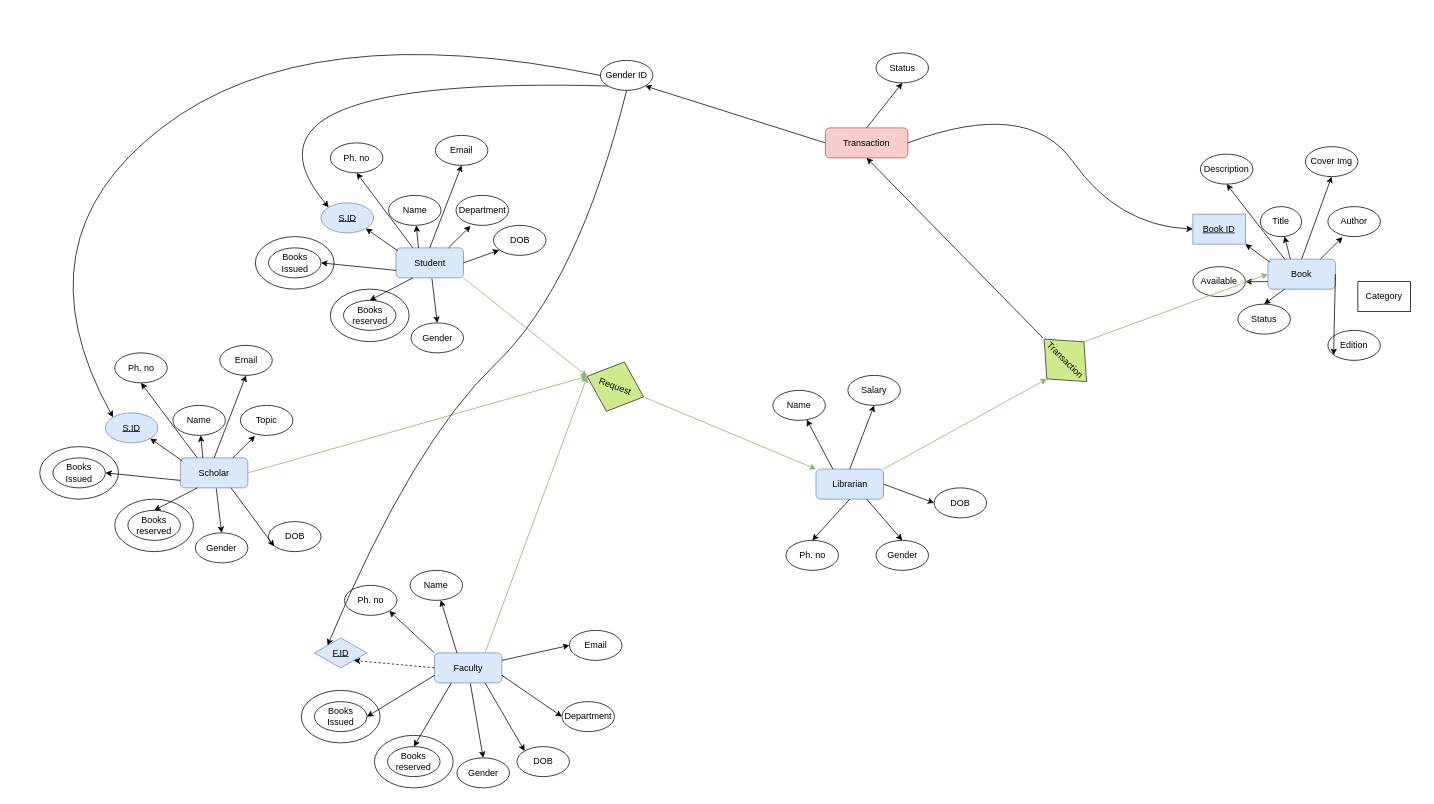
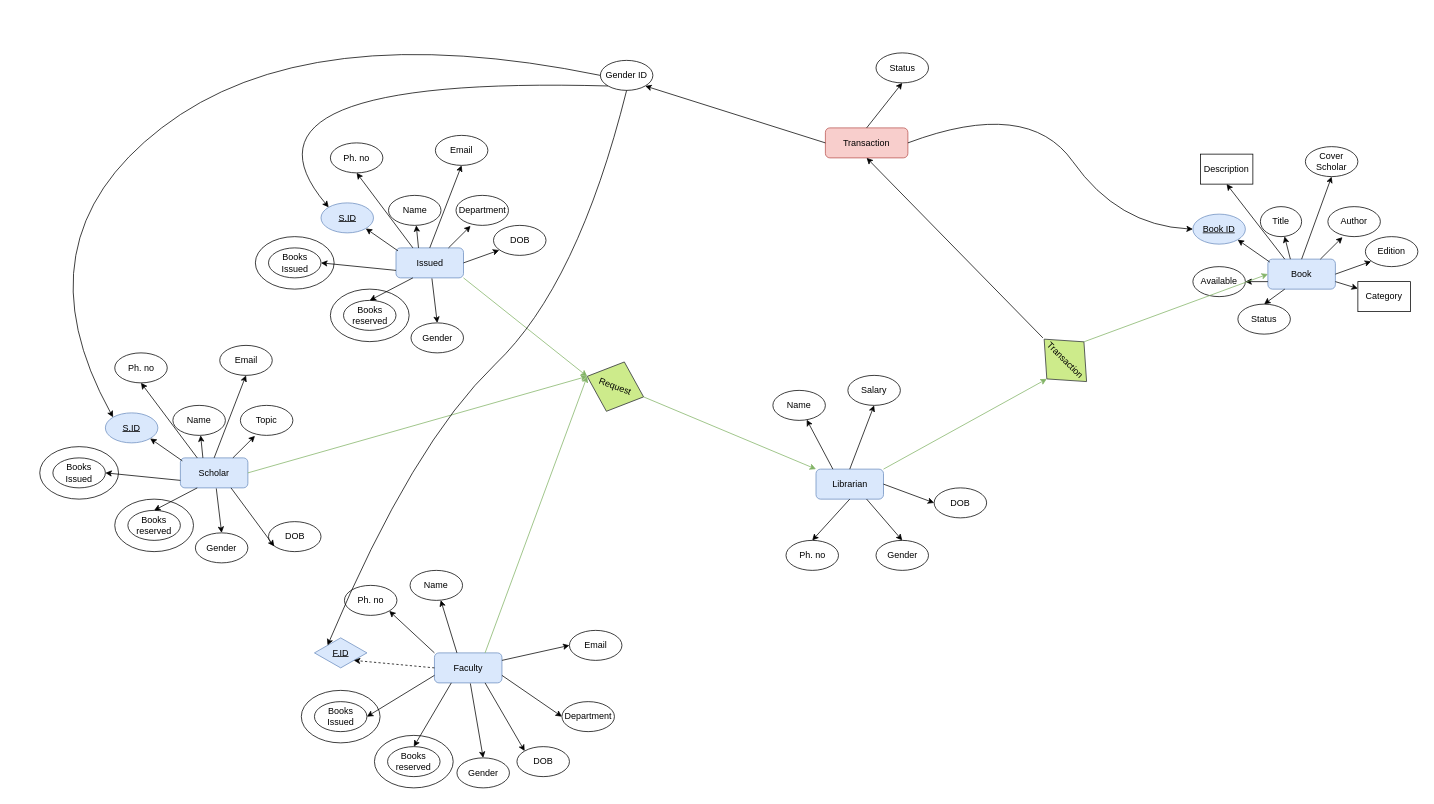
- <mxCell id="32" value="Cover Img" style="ellipse;whiteSpace=wrap;html=1;" vertex="1" parent="1"><mxGeometry x="1740" y="195" width="70" height="40" as="geometry" /></mxCell>
+ <mxCell id="32" value="Cover Scholar" style="ellipse;whiteSpace=wrap;html=1;" vertex="1" parent="1"><mxGeometry x="1740" y="195" width="70" height="40" as="geometry" /></mxCell>
- <mxCell id="33" value="Description" style="ellipse;whiteSpace=wrap;html=1;" vertex="1" parent="1"><mxGeometry x="1600" y="205" width="70" height="40" as="geometry" /></mxCell>
+ <mxCell id="33" value="Description" style="whiteSpace=wrap;html=1;rounded=0;" vertex="1" parent="1"><mxGeometry x="1600" y="205" width="70" height="40" as="geometry" /></mxCell>
- <mxCell id="5" value="&lt;u&gt;Book ID&lt;/u&gt;" style="whiteSpace=wrap;html=1;fillColor=#dae8fc;strokeColor=#6c8ebf;rounded=0;" vertex="1" parent="1"><mxGeometry x="1590" y="285" width="70" height="40" as="geometry" /></mxCell>
+ <mxCell id="5" value="&lt;u&gt;Book ID&lt;/u&gt;" style="ellipse;whiteSpace=wrap;html=1;fillColor=#dae8fc;strokeColor=#6c8ebf;" vertex="1" parent="1"><mxGeometry x="1590" y="285" width="70" height="40" as="geometry" /></mxCell>
- <mxCell id="17" value="Student" style="rounded=1;whiteSpace=wrap;html=1;fillColor=#dae8fc;strokeColor=#6c8ebf;" vertex="1" parent="1"><mxGeometry x="527.5" y="330" width="90" height="40" as="geometry" /></mxCell>
+ <mxCell id="17" value="Issued" style="rounded=1;whiteSpace=wrap;html=1;fillColor=#dae8fc;strokeColor=#6c8ebf;" vertex="1" parent="1"><mxGeometry x="527.5" y="330" width="90" height="40" as="geometry" /></mxCell>
+ <mxCell id="31" value="" style="endArrow=classic;html=1;exitX=1;exitY=0.75;exitDx=0;exitDy=0;" edge="1" parent="1" source="4" target="30"><mxGeometry width="50" height="50" relative="1" as="geometry"><mxPoint x="1780" y="375" as="sourcePoint" /><mxPoint x="1830" y="325" as="targetPoint" /></mxGeometry></mxCell>
- <mxCell id="9" value="Edition" style="ellipse;whiteSpace=wrap;html=1;" vertex="1" parent="1"><mxGeometry x="1770" y="440" width="70" height="40" as="geometry" /></mxCell>
+ <mxCell id="9" value="Edition" style="ellipse;whiteSpace=wrap;html=1;" vertex="1" parent="1"><mxGeometry x="1820" y="315" width="70" height="40" as="geometry" /></mxCell>
